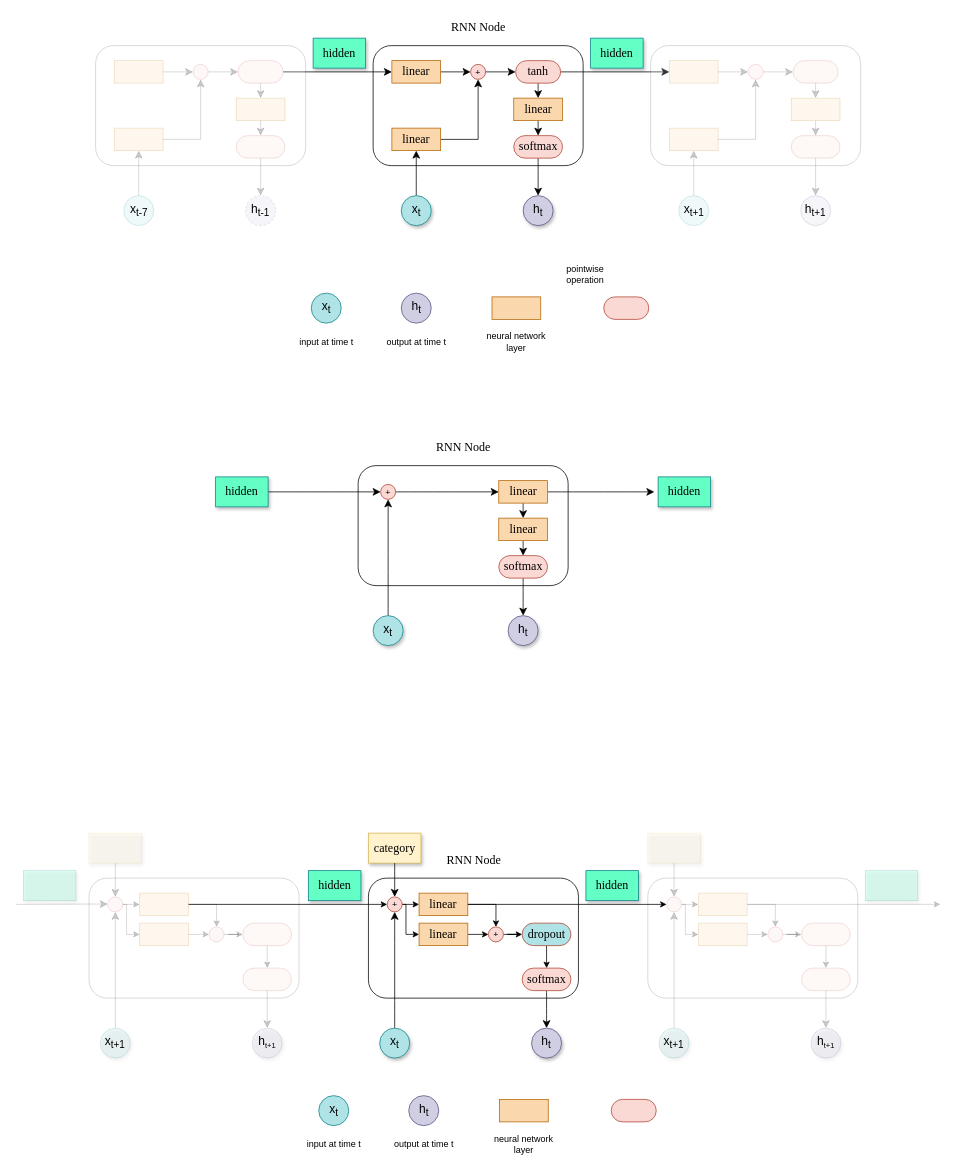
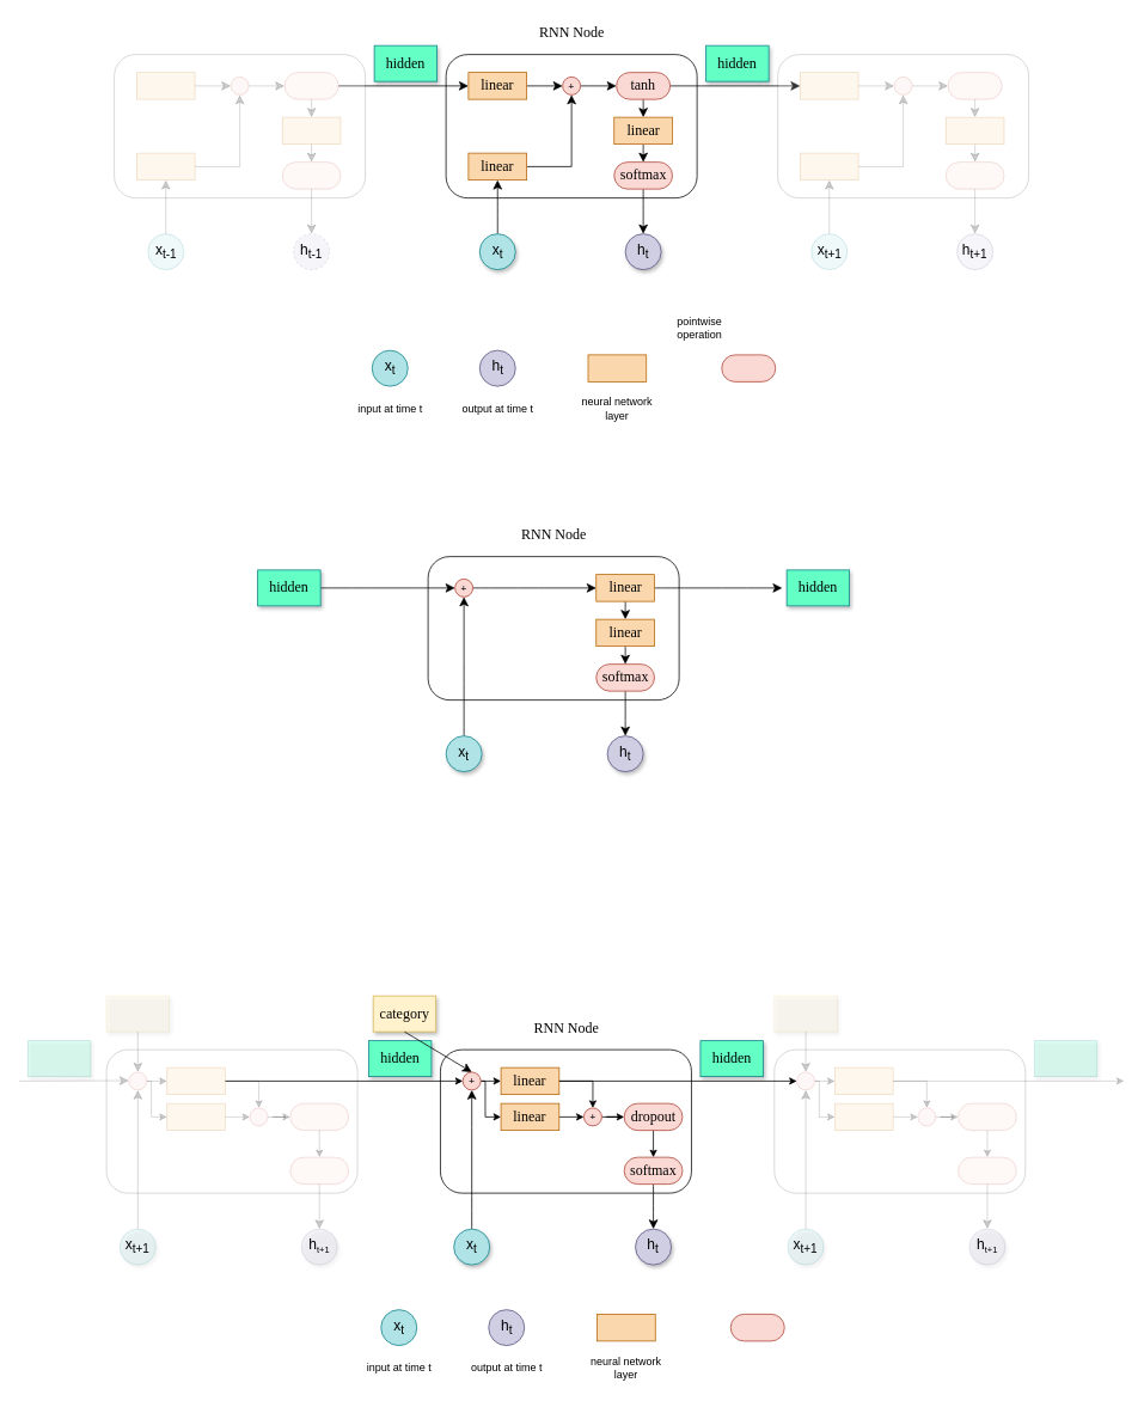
- <mxCell id="27" value="&lt;div style=&quot;line-height: 100%;&quot;&gt;&lt;font style=&quot;font-size: 16px;&quot;&gt;x&lt;sub&gt;t-7&lt;/sub&gt;&lt;/font&gt;&lt;/div&gt;" style="ellipse;whiteSpace=wrap;html=1;aspect=fixed;fillColor=#b0e3e6;strokeColor=#0e8088;opacity=20;" parent="24" vertex="1"><mxGeometry x="37.5" y="200" width="40" height="40" as="geometry" /></mxCell>
+ <mxCell id="27" value="&lt;div style=&quot;line-height: 100%;&quot;&gt;&lt;font style=&quot;font-size: 16px;&quot;&gt;x&lt;sub&gt;t-1&lt;/sub&gt;&lt;/font&gt;&lt;/div&gt;" style="ellipse;whiteSpace=wrap;html=1;aspect=fixed;fillColor=#b0e3e6;strokeColor=#0e8088;opacity=20;" parent="24" vertex="1"><mxGeometry x="37.5" y="200" width="40" height="40" as="geometry" /></mxCell>
- <mxCell id="103" value="&lt;font face=&quot;Tahoma&quot;&gt;&lt;span style=&quot;font-size: 16px; line-height: 100%;&quot;&gt;category&lt;/span&gt;&lt;/font&gt;" style="rounded=0;whiteSpace=wrap;html=1;fillColor=#fff2cc;strokeColor=#d6b656;shadow=1;" vertex="1" parent="1"><mxGeometry x="490.75" y="1110" width="70" height="40" as="geometry" /></mxCell>
+ <mxCell id="103" value="&lt;font face=&quot;Tahoma&quot;&gt;&lt;span style=&quot;font-size: 16px; line-height: 100%;&quot;&gt;category&lt;/span&gt;&lt;/font&gt;" style="rounded=0;whiteSpace=wrap;html=1;fillColor=#fff2cc;strokeColor=#d6b656;shadow=1;" vertex="1" parent="1"><mxGeometry x="415.75" y="1110" width="70" height="40" as="geometry" /></mxCell>
- <mxCell id="114" value="&lt;font face=&quot;Tahoma&quot; style=&quot;font-size: 16px; line-height: 100%;&quot;&gt;dropout&lt;/font&gt;" style="rounded=1;whiteSpace=wrap;html=1;fillColor=#b0e3e6;strokeColor=#ae4132;arcSize=50;" vertex="1" parent="1"><mxGeometry x="695.75" y="1230" width="65" height="30" as="geometry" /></mxCell>
+ <mxCell id="114" value="&lt;font face=&quot;Tahoma&quot; style=&quot;font-size: 16px; line-height: 100%;&quot;&gt;dropout&lt;/font&gt;" style="rounded=1;whiteSpace=wrap;html=1;fillColor=#fad9d5;strokeColor=#ae4132;arcSize=50;" vertex="1" parent="1"><mxGeometry x="695.75" y="1230" width="65" height="30" as="geometry" /></mxCell>
